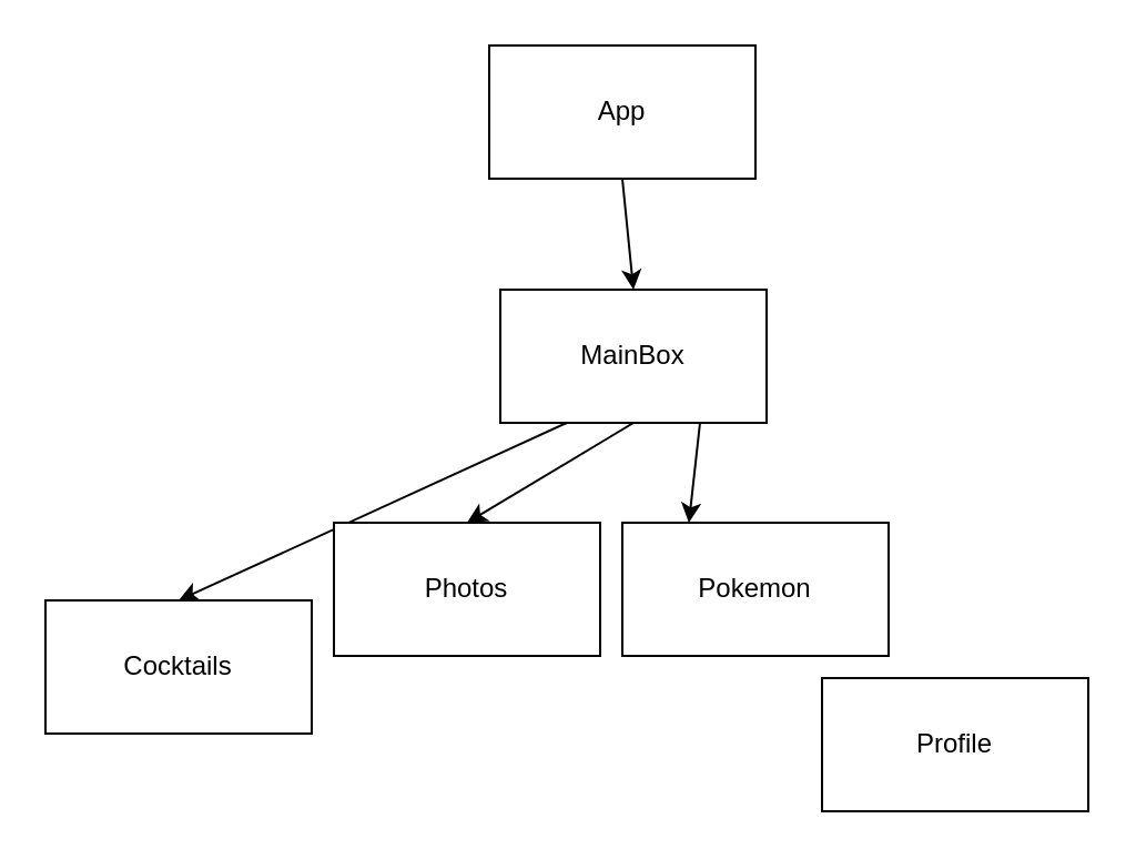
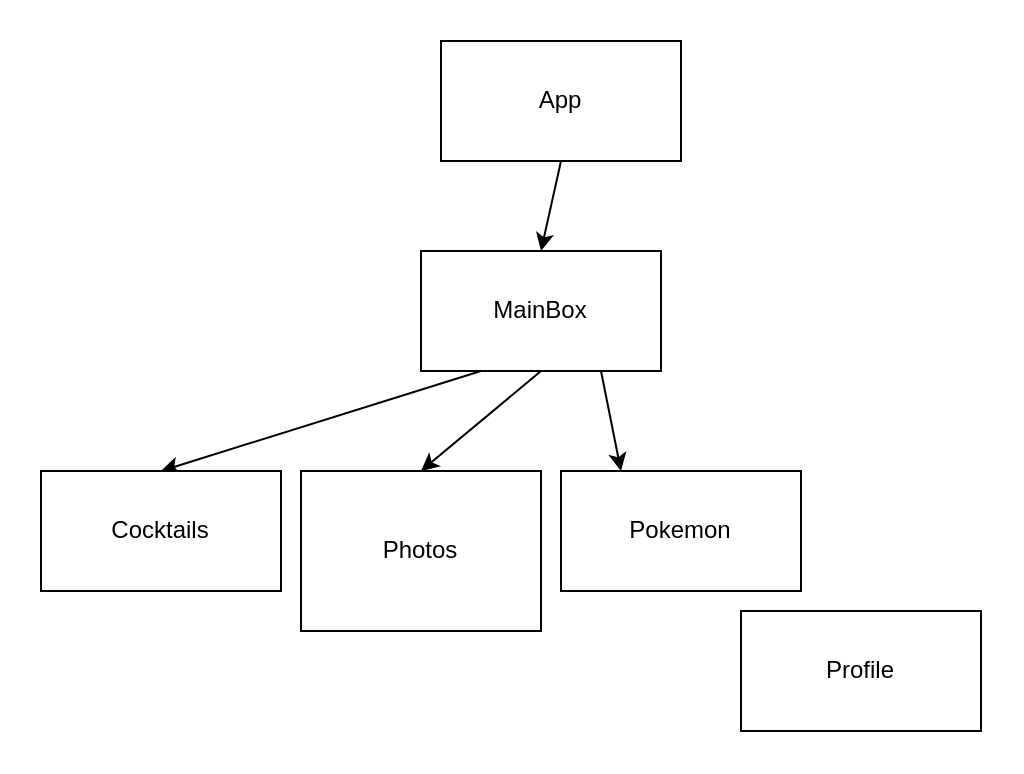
- <mxCell id="7" value="MainBox" style="rounded=0;whiteSpace=wrap;html=1;" vertex="1" parent="1"><mxGeometry x="225" y="130" width="120" height="60" as="geometry" /></mxCell>
+ <mxCell id="7" value="MainBox" style="rounded=0;whiteSpace=wrap;html=1;" vertex="1" parent="1"><mxGeometry x="210" y="125" width="120" height="60" as="geometry" /></mxCell>
- <mxCell id="9" value="Photos" style="rounded=0;whiteSpace=wrap;html=1;" vertex="1" parent="1"><mxGeometry x="150" y="235" width="120" height="60" as="geometry" /></mxCell>
+ <mxCell id="9" value="Photos" style="rounded=0;whiteSpace=wrap;html=1;" vertex="1" parent="1"><mxGeometry x="150" y="235" width="120" height="80" as="geometry" /></mxCell>
- <mxCell id="8" value="Cocktails" style="rounded=0;whiteSpace=wrap;html=1;" vertex="1" parent="1"><mxGeometry x="20" y="270" width="120" height="60" as="geometry" /></mxCell>
+ <mxCell id="8" value="Cocktails" style="rounded=0;whiteSpace=wrap;html=1;" vertex="1" parent="1"><mxGeometry x="20" y="235" width="120" height="60" as="geometry" /></mxCell>
